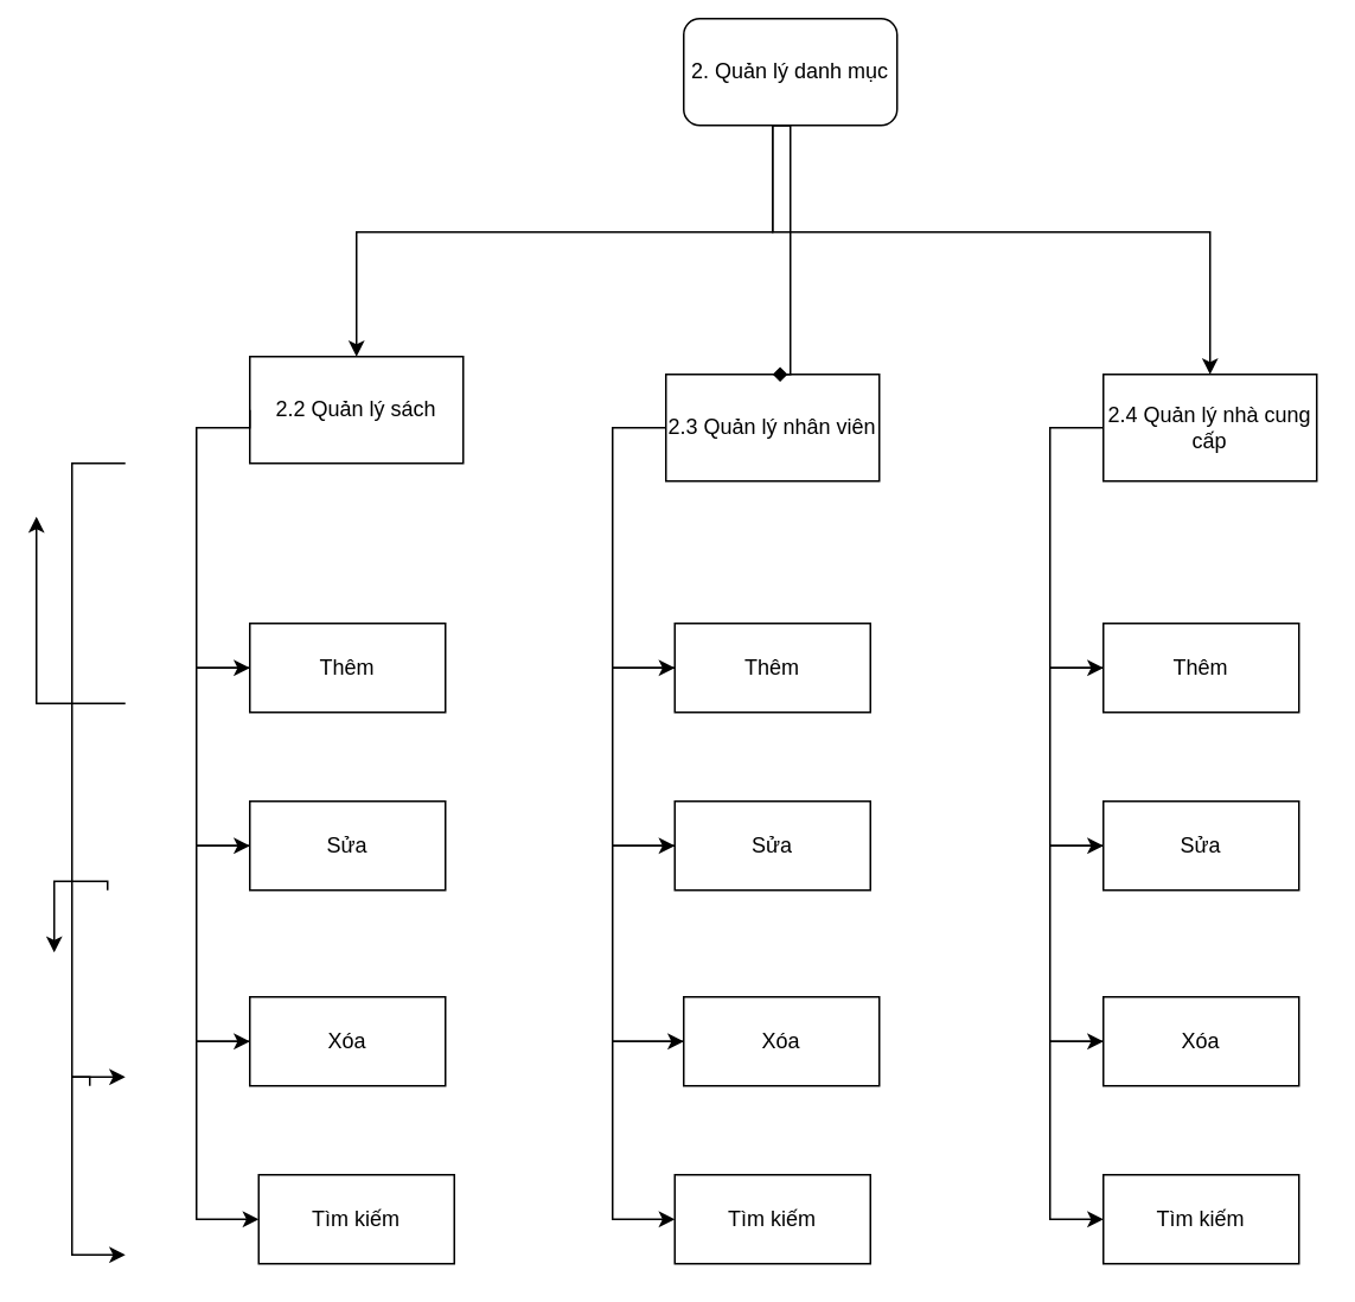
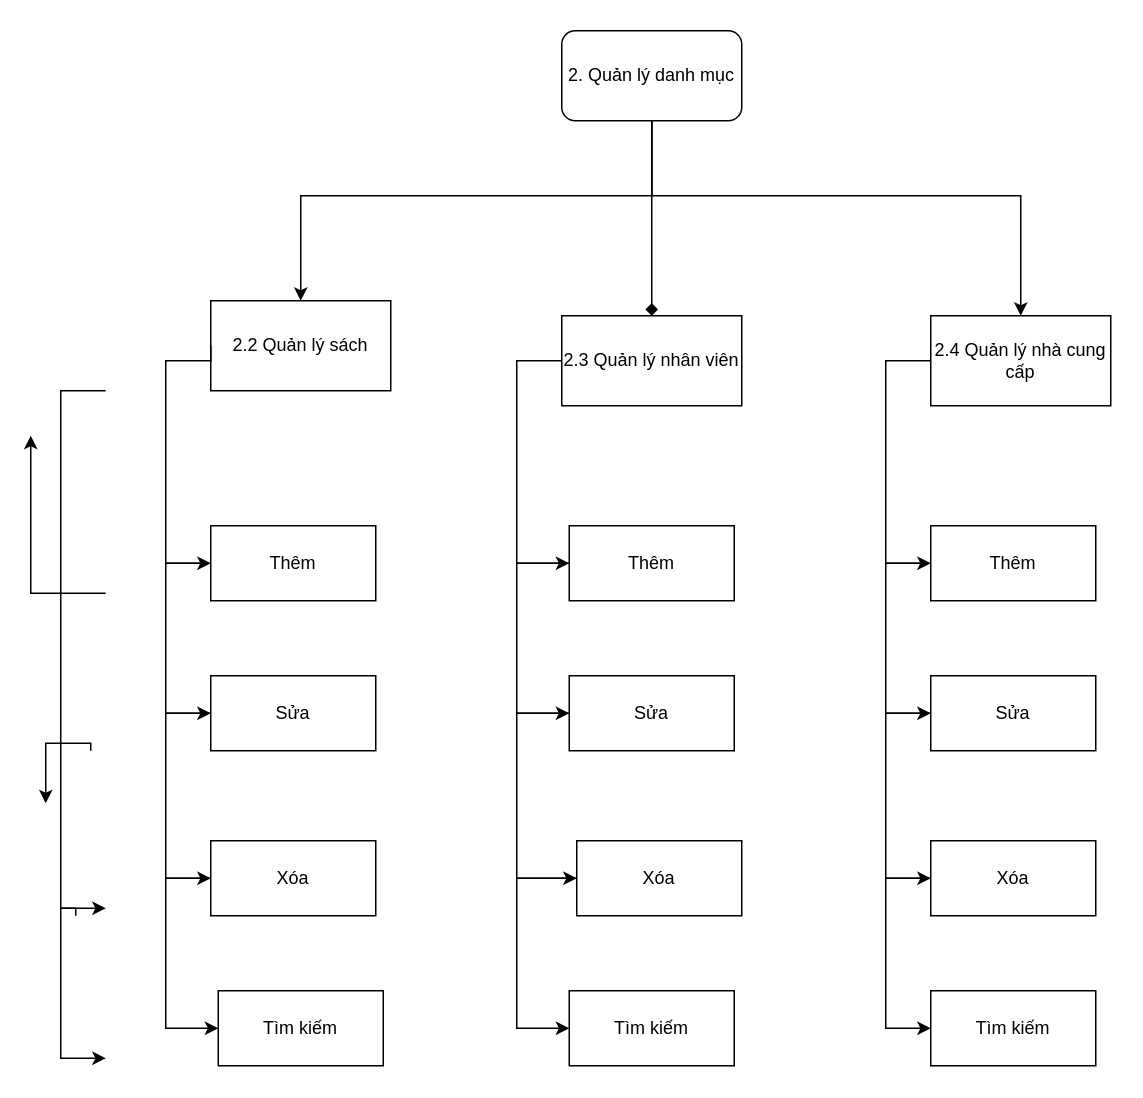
- <mxCell id="2" value="2. Quản lý danh mục" style="rounded=1;whiteSpace=wrap;html=1;" vertex="1" parent="1"><mxGeometry x="384" y="10" width="120" height="60" as="geometry" /></mxCell>
+ <mxCell id="2" value="2. Quản lý danh mục" style="rounded=1;whiteSpace=wrap;html=1;" vertex="1" parent="1"><mxGeometry x="374" y="20" width="120" height="60" as="geometry" /></mxCell>
